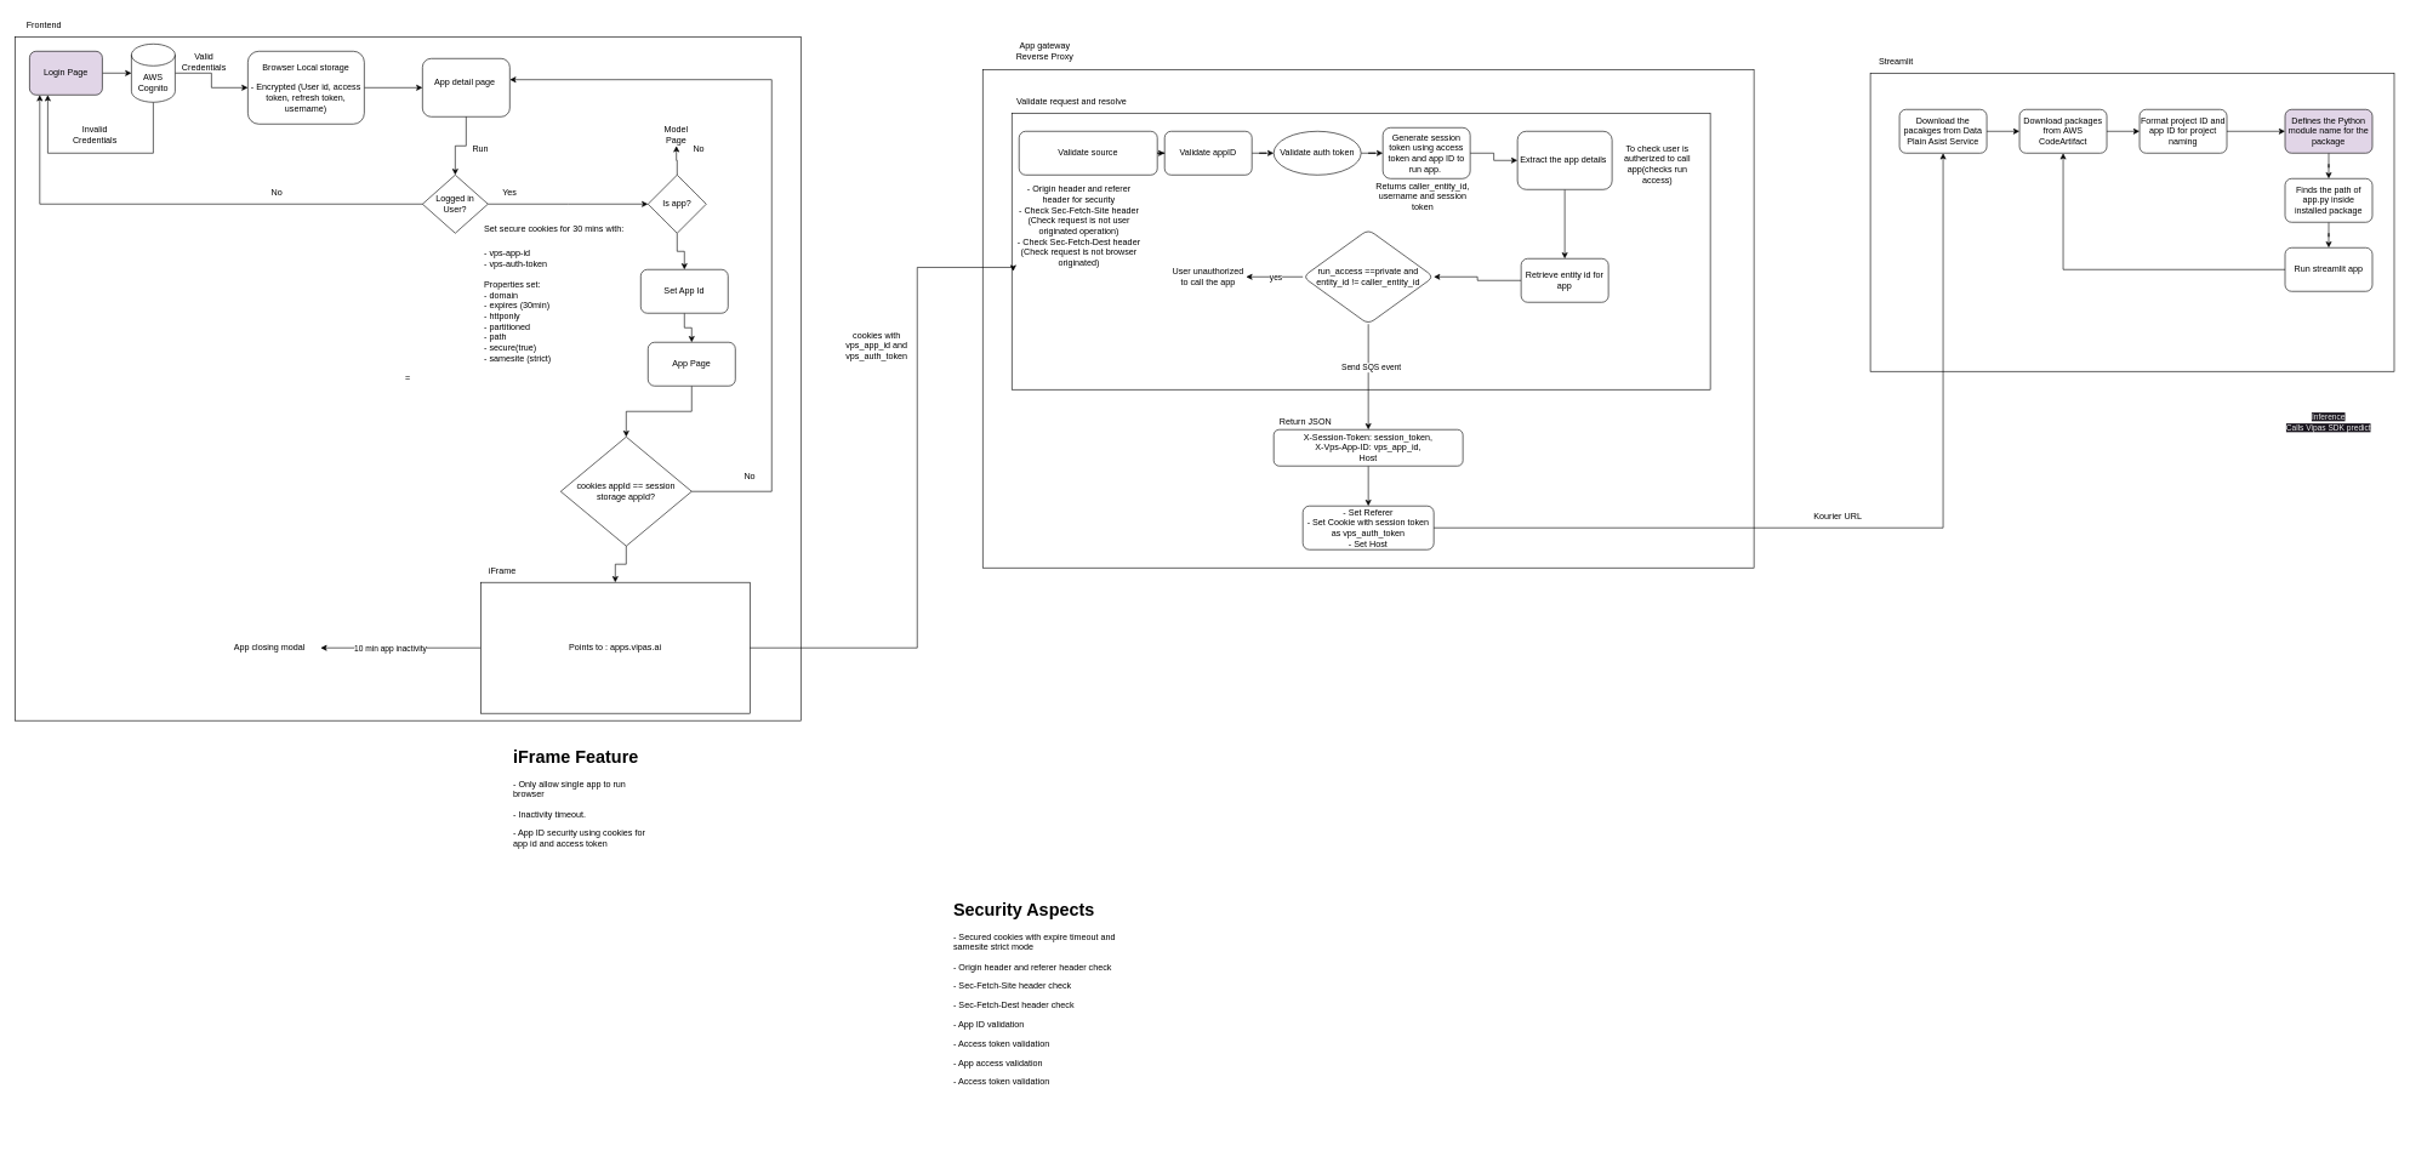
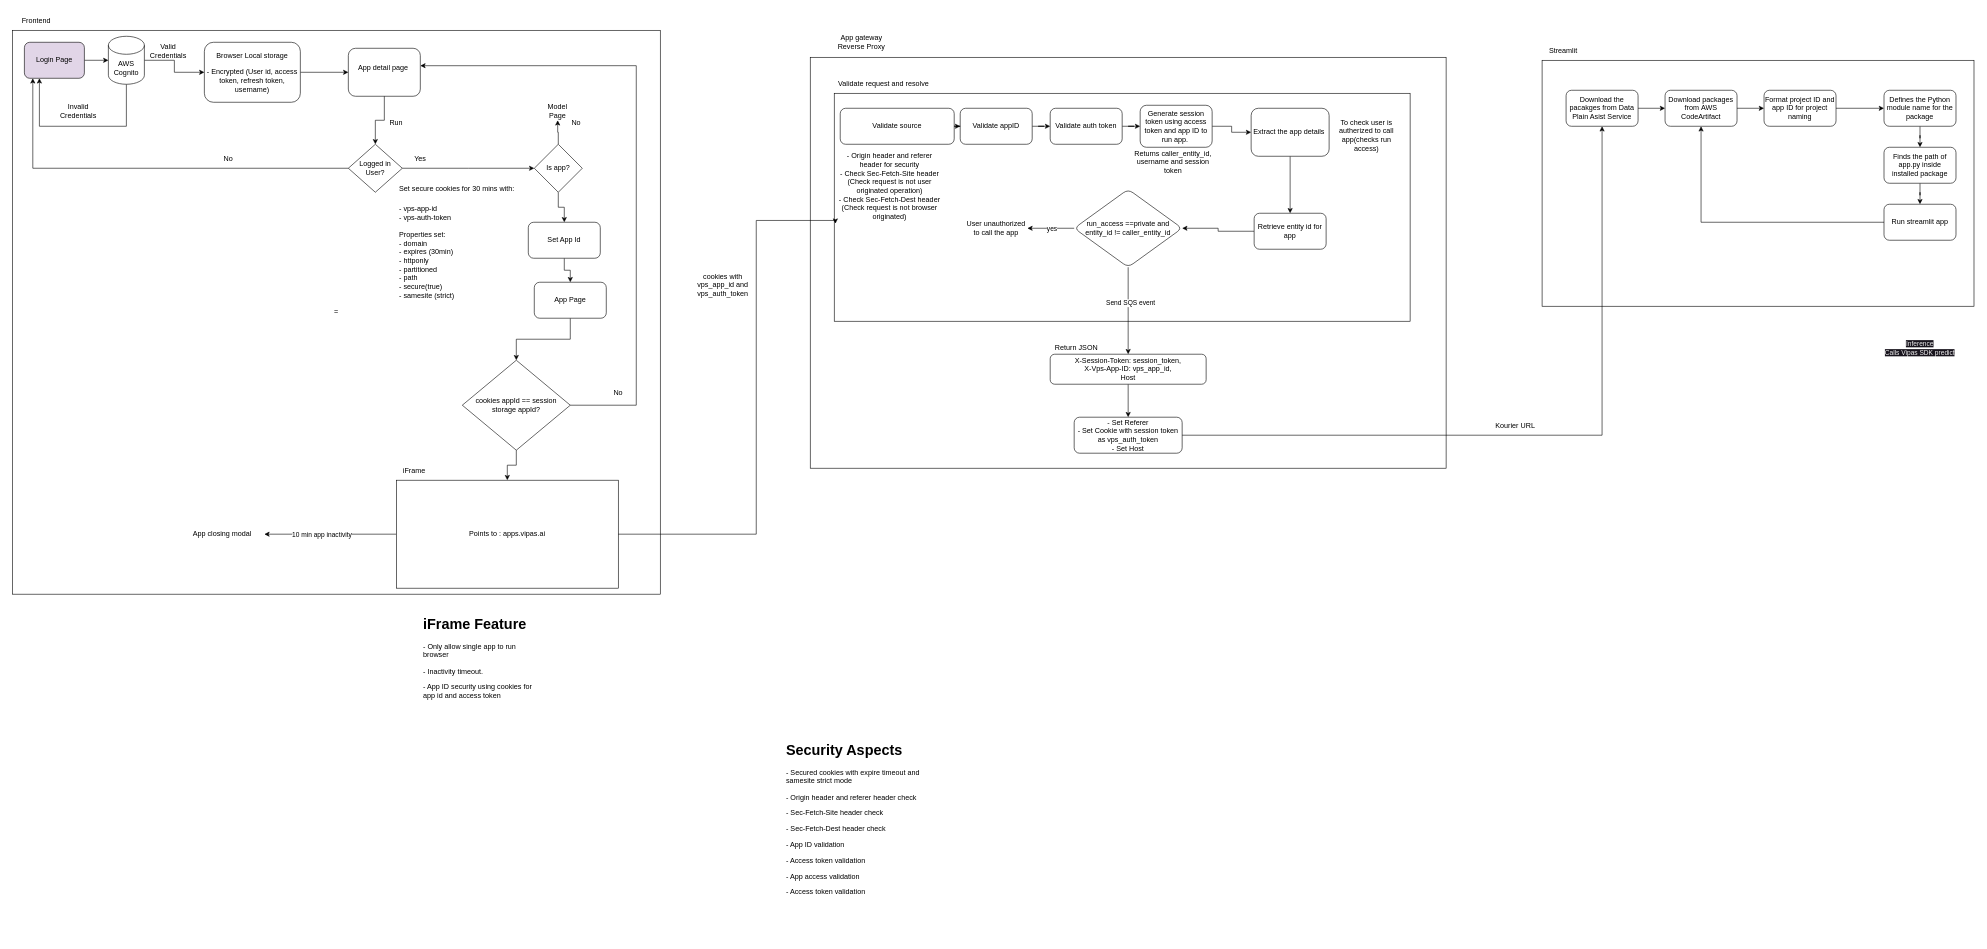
- <mxCell id="82" value="Defines the Python module name for the package" style="whiteSpace=wrap;html=1;rounded=1;fillColor=#e1d5e7;" vertex="1" parent="1"><mxGeometry x="3140" y="150" width="120" height="60" as="geometry" /></mxCell>
+ <mxCell id="82" value="Defines the Python module name for the package" style="whiteSpace=wrap;html=1;rounded=1;" vertex="1" parent="1"><mxGeometry x="3140" y="150" width="120" height="60" as="geometry" /></mxCell>
- <mxCell id="49" value="Validate auth token" style="ellipse;whiteSpace=wrap;html=1;" vertex="1" parent="1"><mxGeometry x="1750" y="180" width="120" height="60" as="geometry" /></mxCell>
+ <mxCell id="49" value="Validate auth token" style="rounded=1;whiteSpace=wrap;html=1;" vertex="1" parent="1"><mxGeometry x="1750" y="180" width="120" height="60" as="geometry" /></mxCell>
